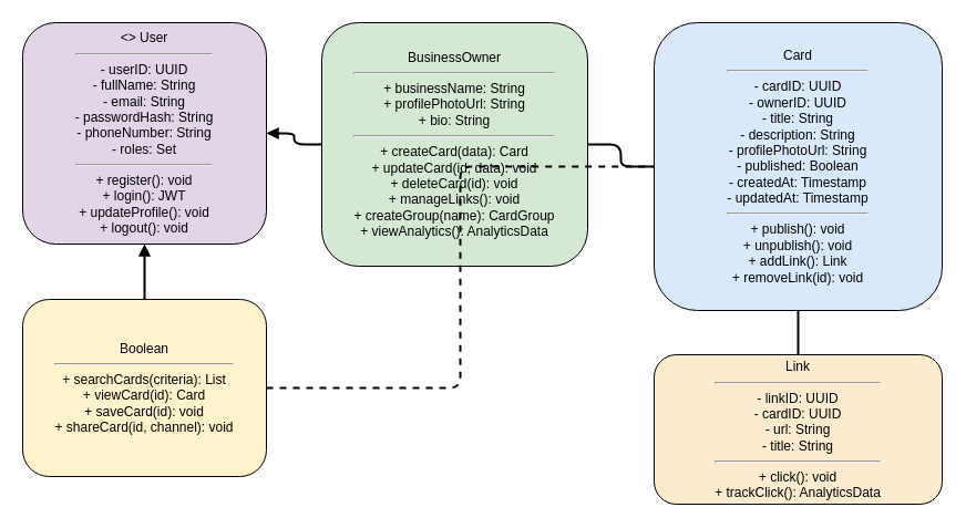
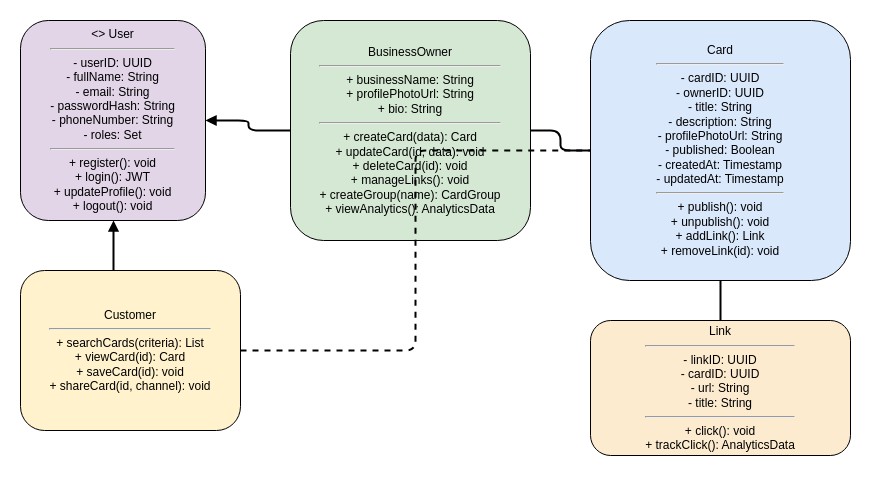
- <mxCell id="2" value="&lt;&lt;abstract&gt;&gt; User&lt;hr&gt;- userID: UUID&lt;br&gt;- fullName: String&lt;br&gt;- email: String&lt;br&gt;- passwordHash: String&lt;br&gt;- phoneNumber: String&lt;br&gt;- roles: Set&lt;Role&gt;&lt;hr&gt;+ register(): void&lt;br&gt;+ login(): JWT&lt;br&gt;+ updateProfile(): void&lt;br&gt;+ logout(): void" style="rounded=1;whiteSpace=wrap;html=1;fillColor=#e1d5e7;strokeColor=#000000;strokeWidth=1;" vertex="1" parent="1"><mxGeometry x="20" y="20" width="220" height="200" as="geometry" /></mxCell>
+ <mxCell id="2" value="&lt;&lt;abstract&gt;&gt; User&lt;hr&gt;- userID: UUID&lt;br&gt;- fullName: String&lt;br&gt;- email: String&lt;br&gt;- passwordHash: String&lt;br&gt;- phoneNumber: String&lt;br&gt;- roles: Set&lt;Role&gt;&lt;hr&gt;+ register(): void&lt;br&gt;+ login(): JWT&lt;br&gt;+ updateProfile(): void&lt;br&gt;+ logout(): void" style="rounded=1;whiteSpace=wrap;html=1;fillColor=#e1d5e7;strokeColor=#000000;strokeWidth=1;" vertex="1" parent="1"><mxGeometry x="20" y="20" width="185" height="200" as="geometry" /></mxCell>
- <mxCell id="4" value="Boolean&lt;hr&gt;+ searchCards(criteria): List&lt;Card&gt;&lt;br&gt;+ viewCard(id): Card&lt;br&gt;+ saveCard(id): void&lt;br&gt;+ shareCard(id, channel): void" style="rounded=1;whiteSpace=wrap;html=1;fillColor=#fff2cc;strokeColor=#000000;strokeWidth=1;" vertex="1" parent="1"><mxGeometry x="20" y="270" width="220" height="160" as="geometry" /></mxCell>
+ <mxCell id="4" value="Customer&lt;hr&gt;+ searchCards(criteria): List&lt;Card&gt;&lt;br&gt;+ viewCard(id): Card&lt;br&gt;+ saveCard(id): void&lt;br&gt;+ shareCard(id, channel): void" style="rounded=1;whiteSpace=wrap;html=1;fillColor=#fff2cc;strokeColor=#000000;strokeWidth=1;" vertex="1" parent="1"><mxGeometry x="20" y="270" width="220" height="160" as="geometry" /></mxCell>
